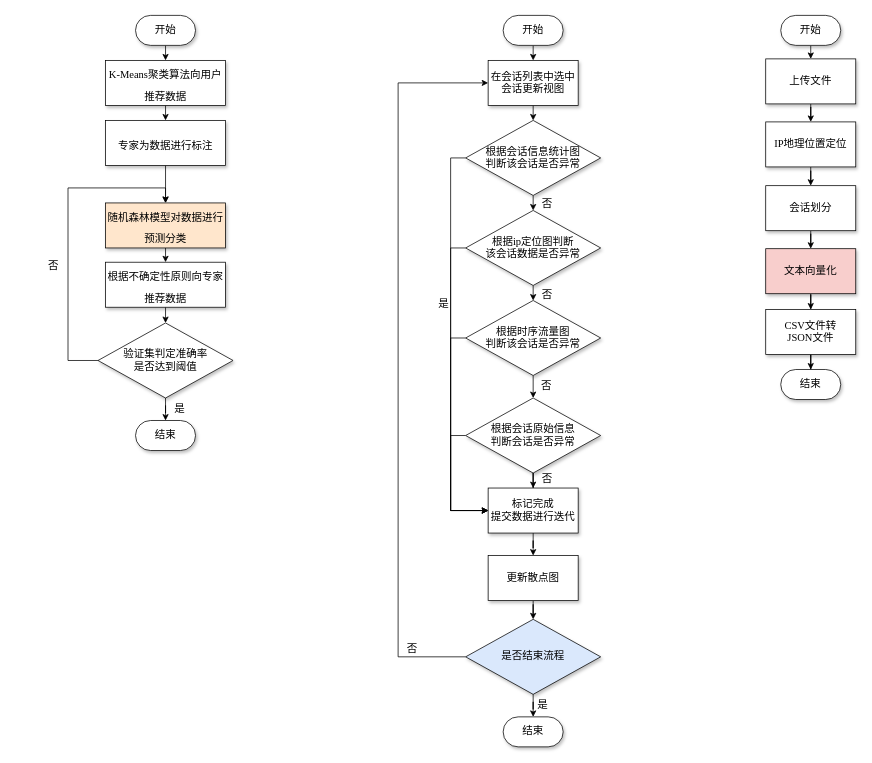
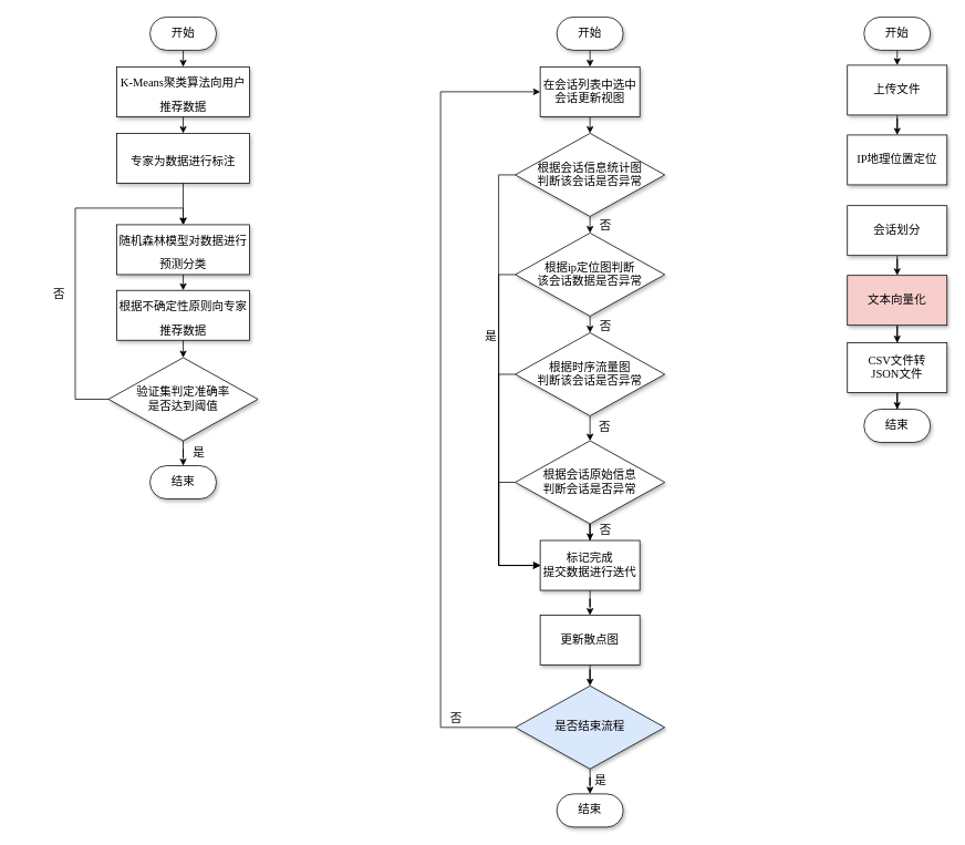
- <mxCell id="53" value="" style="edgeStyle=orthogonalEdgeStyle;rounded=0;orthogonalLoop=1;jettySize=auto;html=1;fontFamily=Times New Roman;fontSize=14;" edge="1" parent="1" source="54" target="56"><mxGeometry relative="1" as="geometry" /></mxCell>
- <mxCell id="10" value="&lt;font style=&quot;font-size: 14px;&quot;&gt;随机森林模型对数据进行预测分类&lt;br&gt;&lt;/font&gt;" style="rounded=0;whiteSpace=wrap;html=1;fontSize=24;fontFamily=Times New Roman;fontStyle=0;shadow=1;fillColor=#ffe6cc;" parent="1" vertex="1"><mxGeometry x="140" y="270" width="160" height="60" as="geometry" /></mxCell>
+ <mxCell id="10" value="&lt;font style=&quot;font-size: 14px;&quot;&gt;随机森林模型对数据进行预测分类&lt;br&gt;&lt;/font&gt;" style="rounded=0;whiteSpace=wrap;html=1;fontSize=24;fontFamily=Times New Roman;fontStyle=0;shadow=1;" parent="1" vertex="1"><mxGeometry x="140" y="270" width="160" height="60" as="geometry" /></mxCell>
